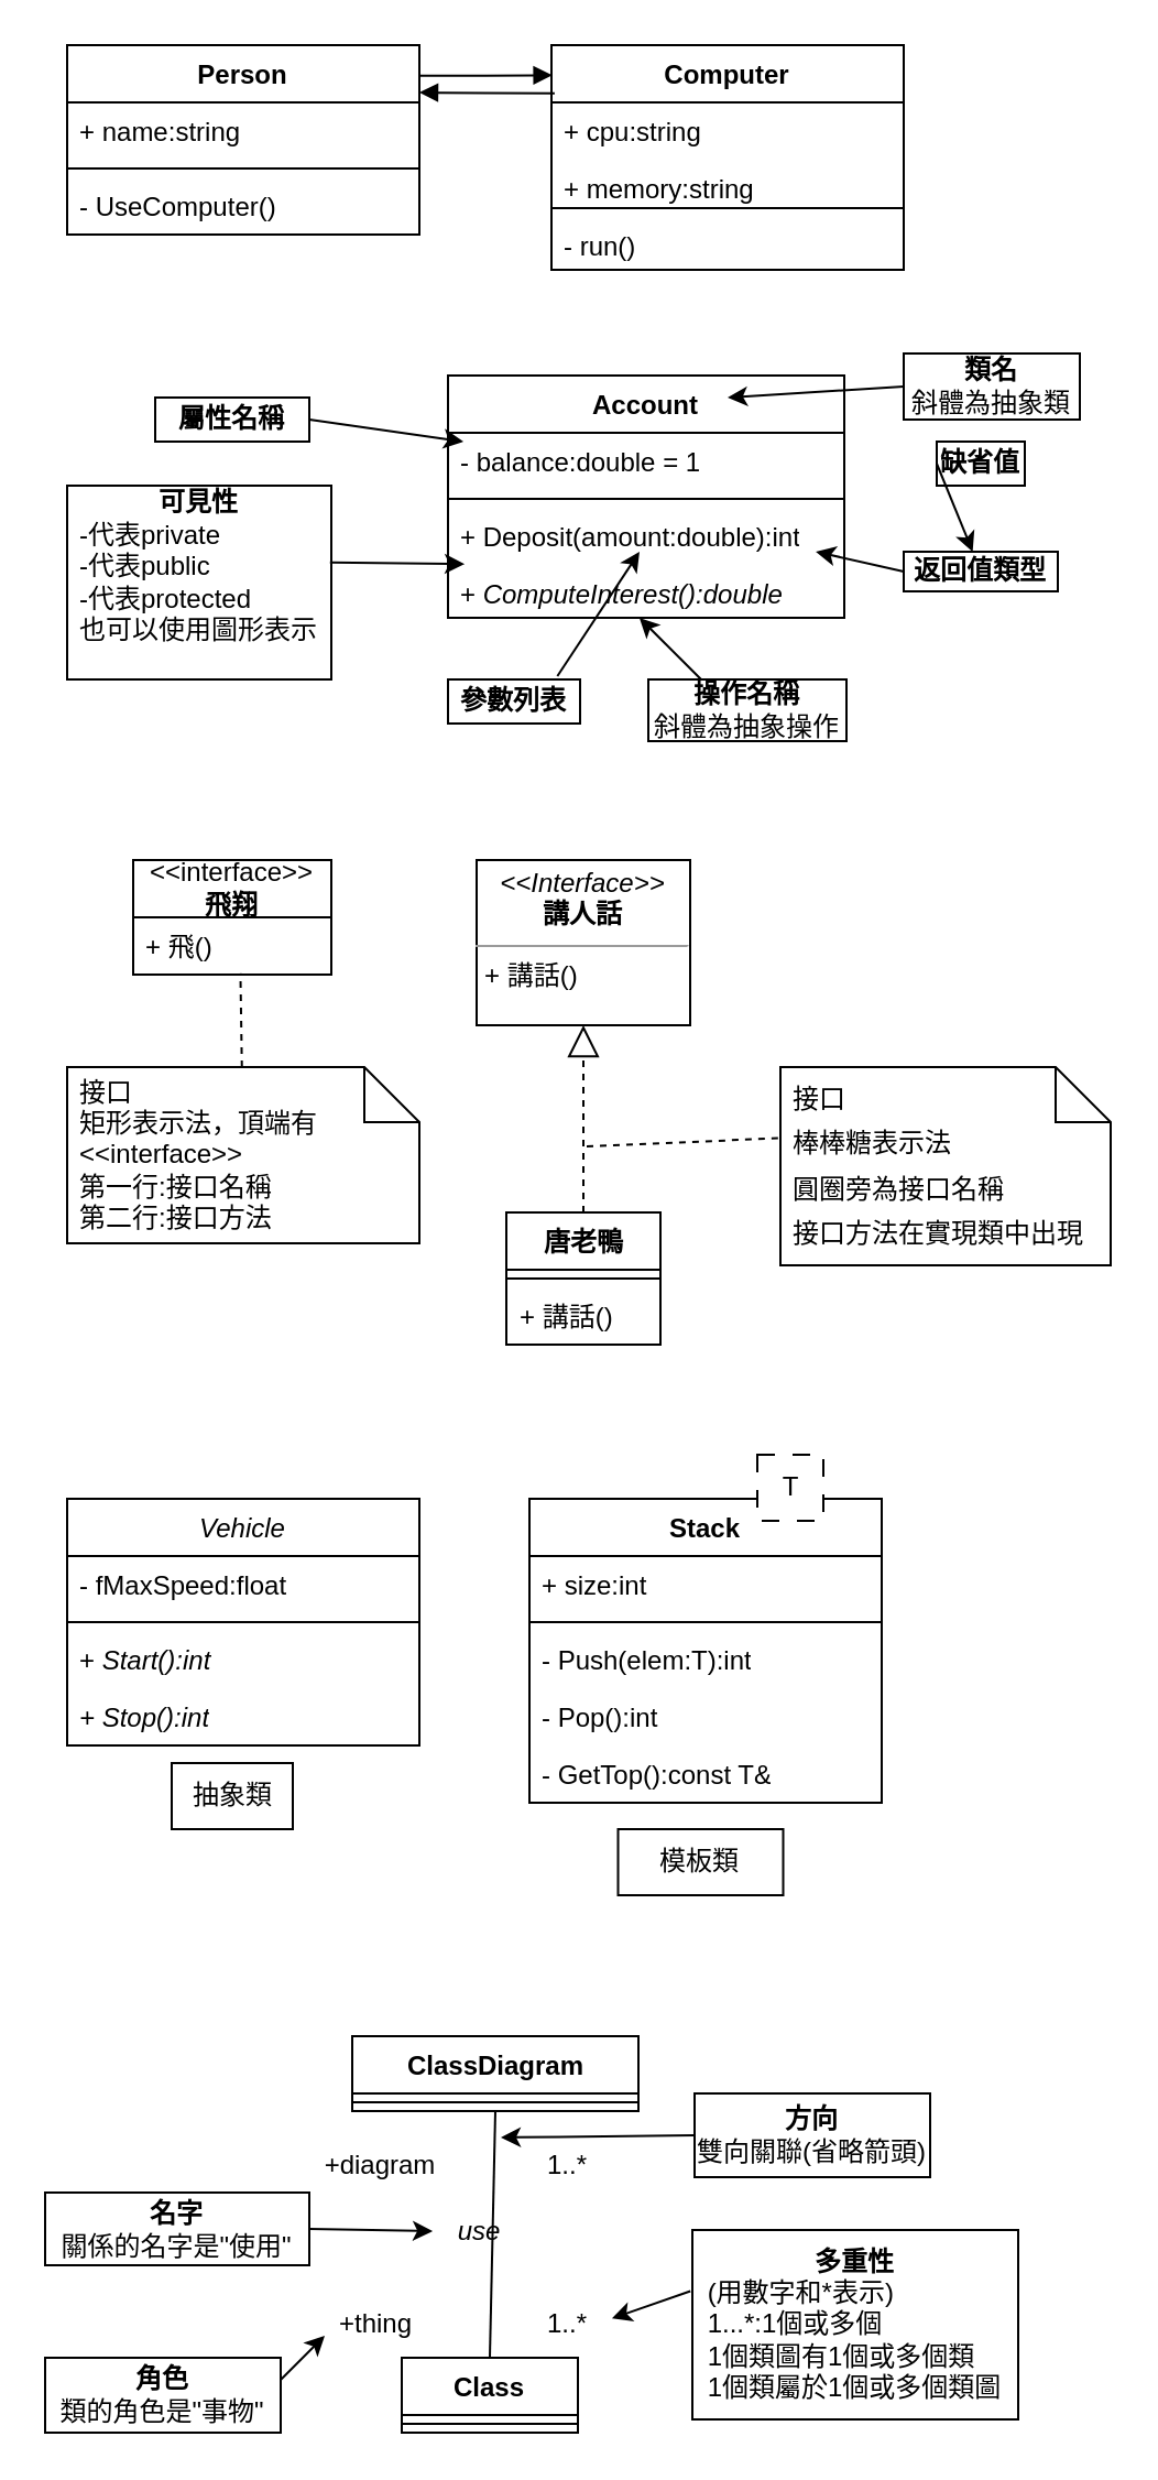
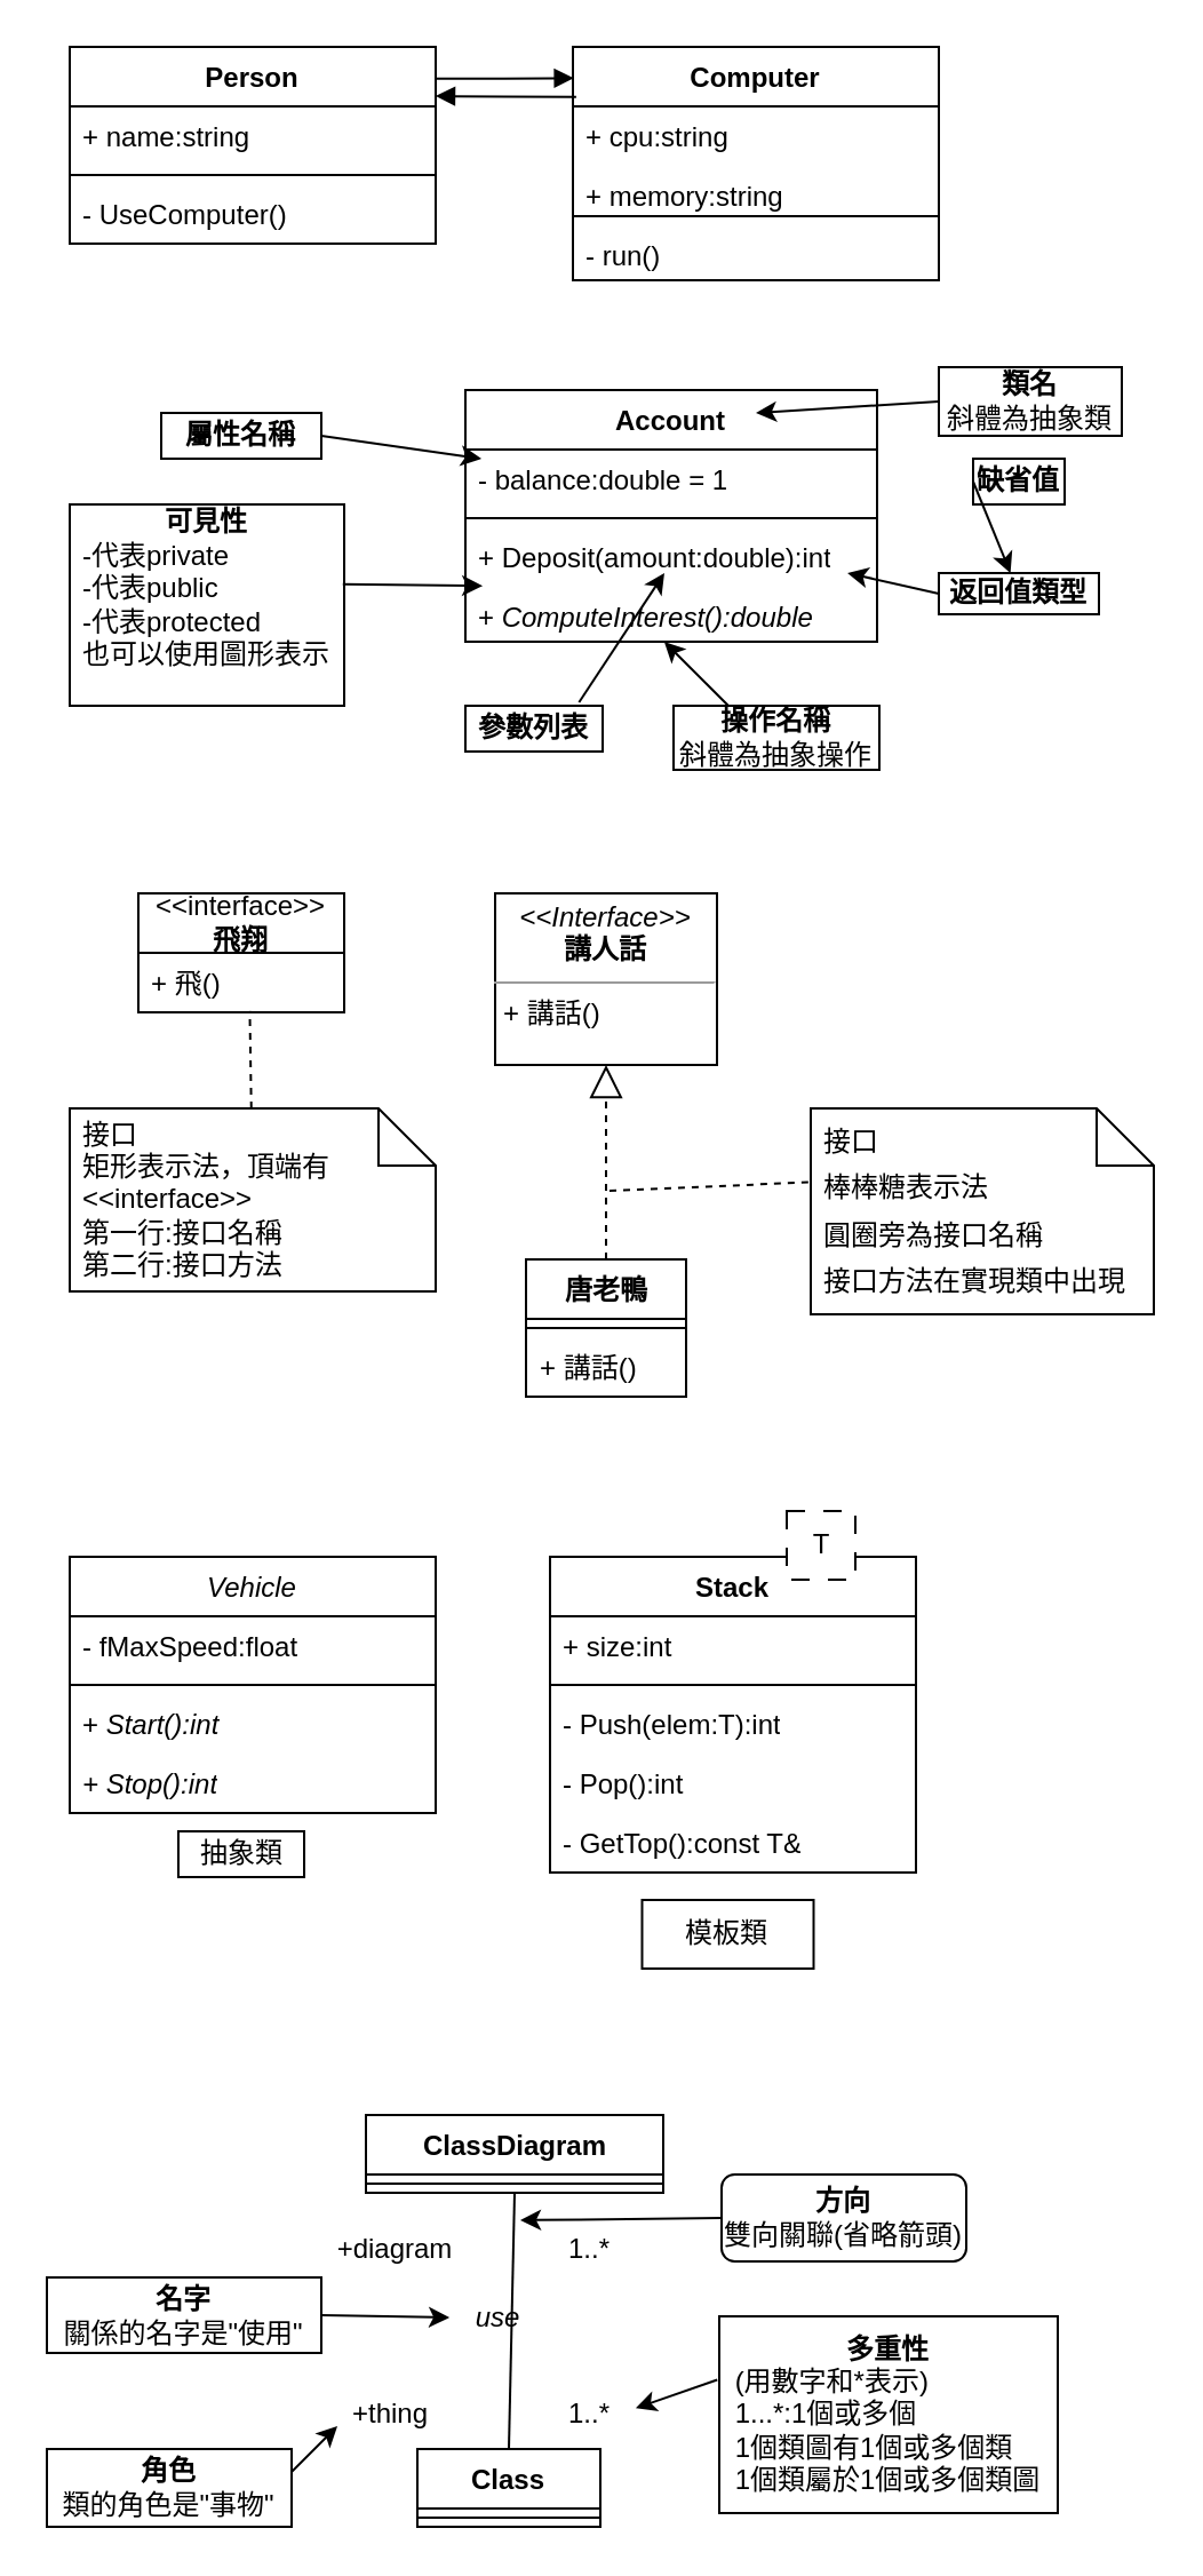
- <mxCell id="45" value="抽象類" style="rounded=0;whiteSpace=wrap;html=1;" vertex="1" parent="1"><mxGeometry x="77.5" y="800" width="55" height="30" as="geometry" /></mxCell>
+ <mxCell id="45" value="抽象類" style="rounded=0;whiteSpace=wrap;html=1;" vertex="1" parent="1"><mxGeometry x="77.5" y="800" width="55" height="20" as="geometry" /></mxCell>
- <mxCell id="69" value="&lt;b&gt;方向&lt;/b&gt;&lt;br&gt;雙向關聯(省略箭頭)" style="rounded=0;whiteSpace=wrap;html=1;" vertex="1" parent="1"><mxGeometry x="315" y="950" width="107" height="38" as="geometry" /></mxCell>
+ <mxCell id="69" value="&lt;b&gt;方向&lt;/b&gt;&lt;br&gt;雙向關聯(省略箭頭)" style="whiteSpace=wrap;html=1;rounded=1;" vertex="1" parent="1"><mxGeometry x="315" y="950" width="107" height="38" as="geometry" /></mxCell>
